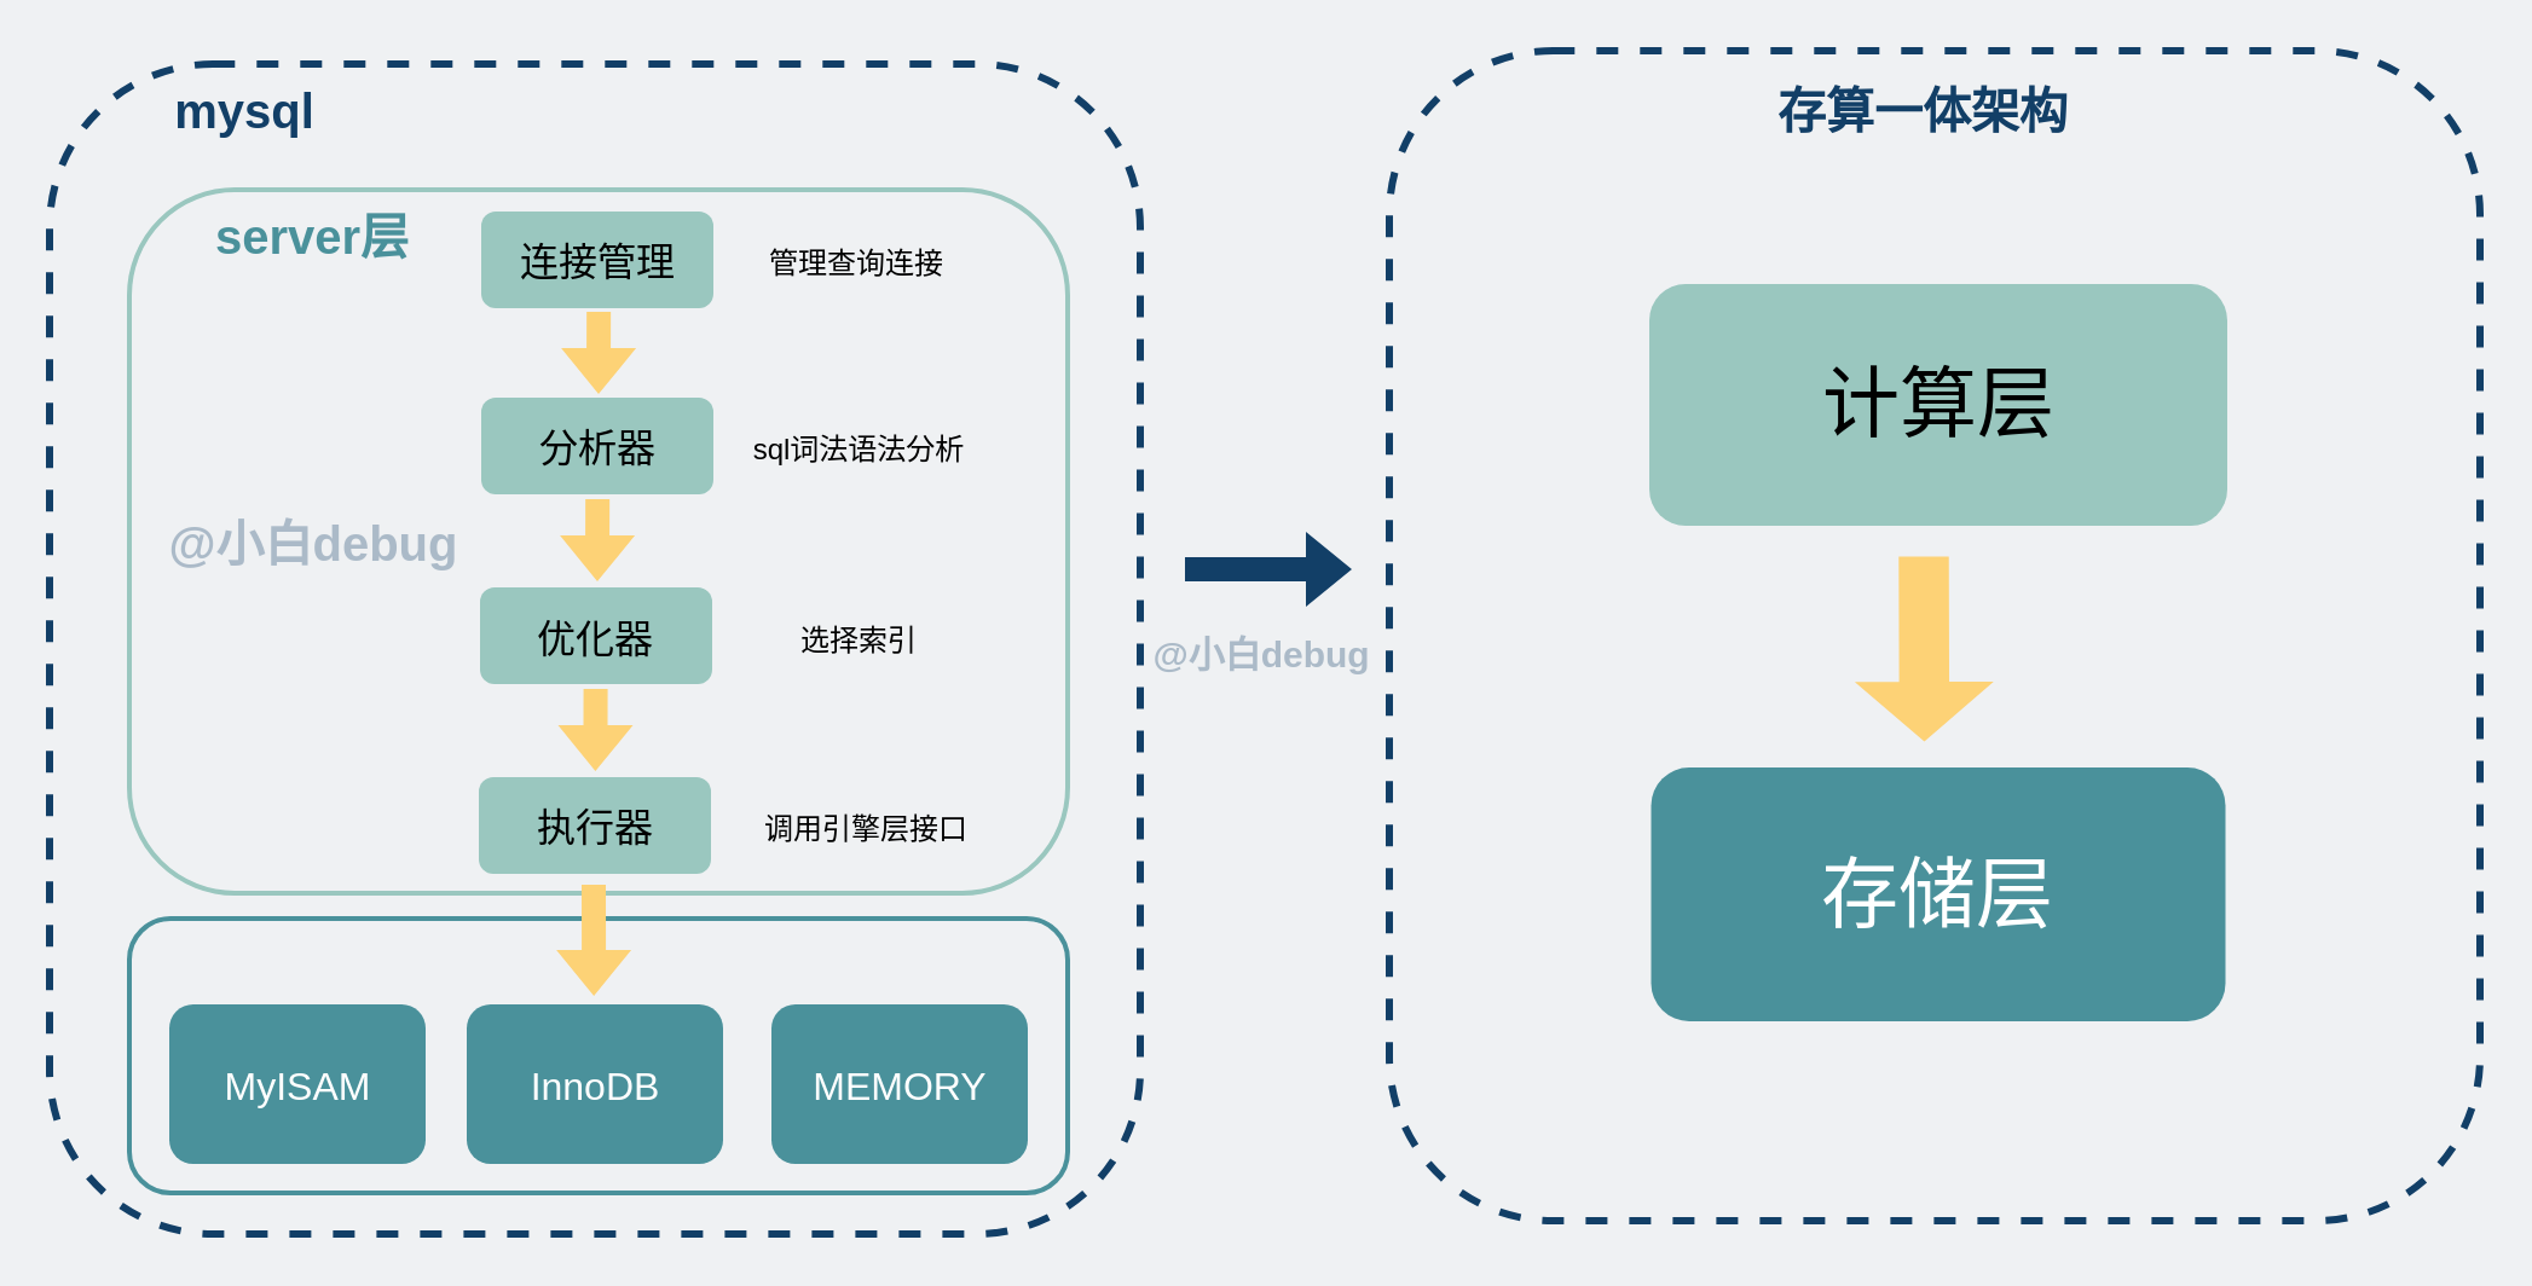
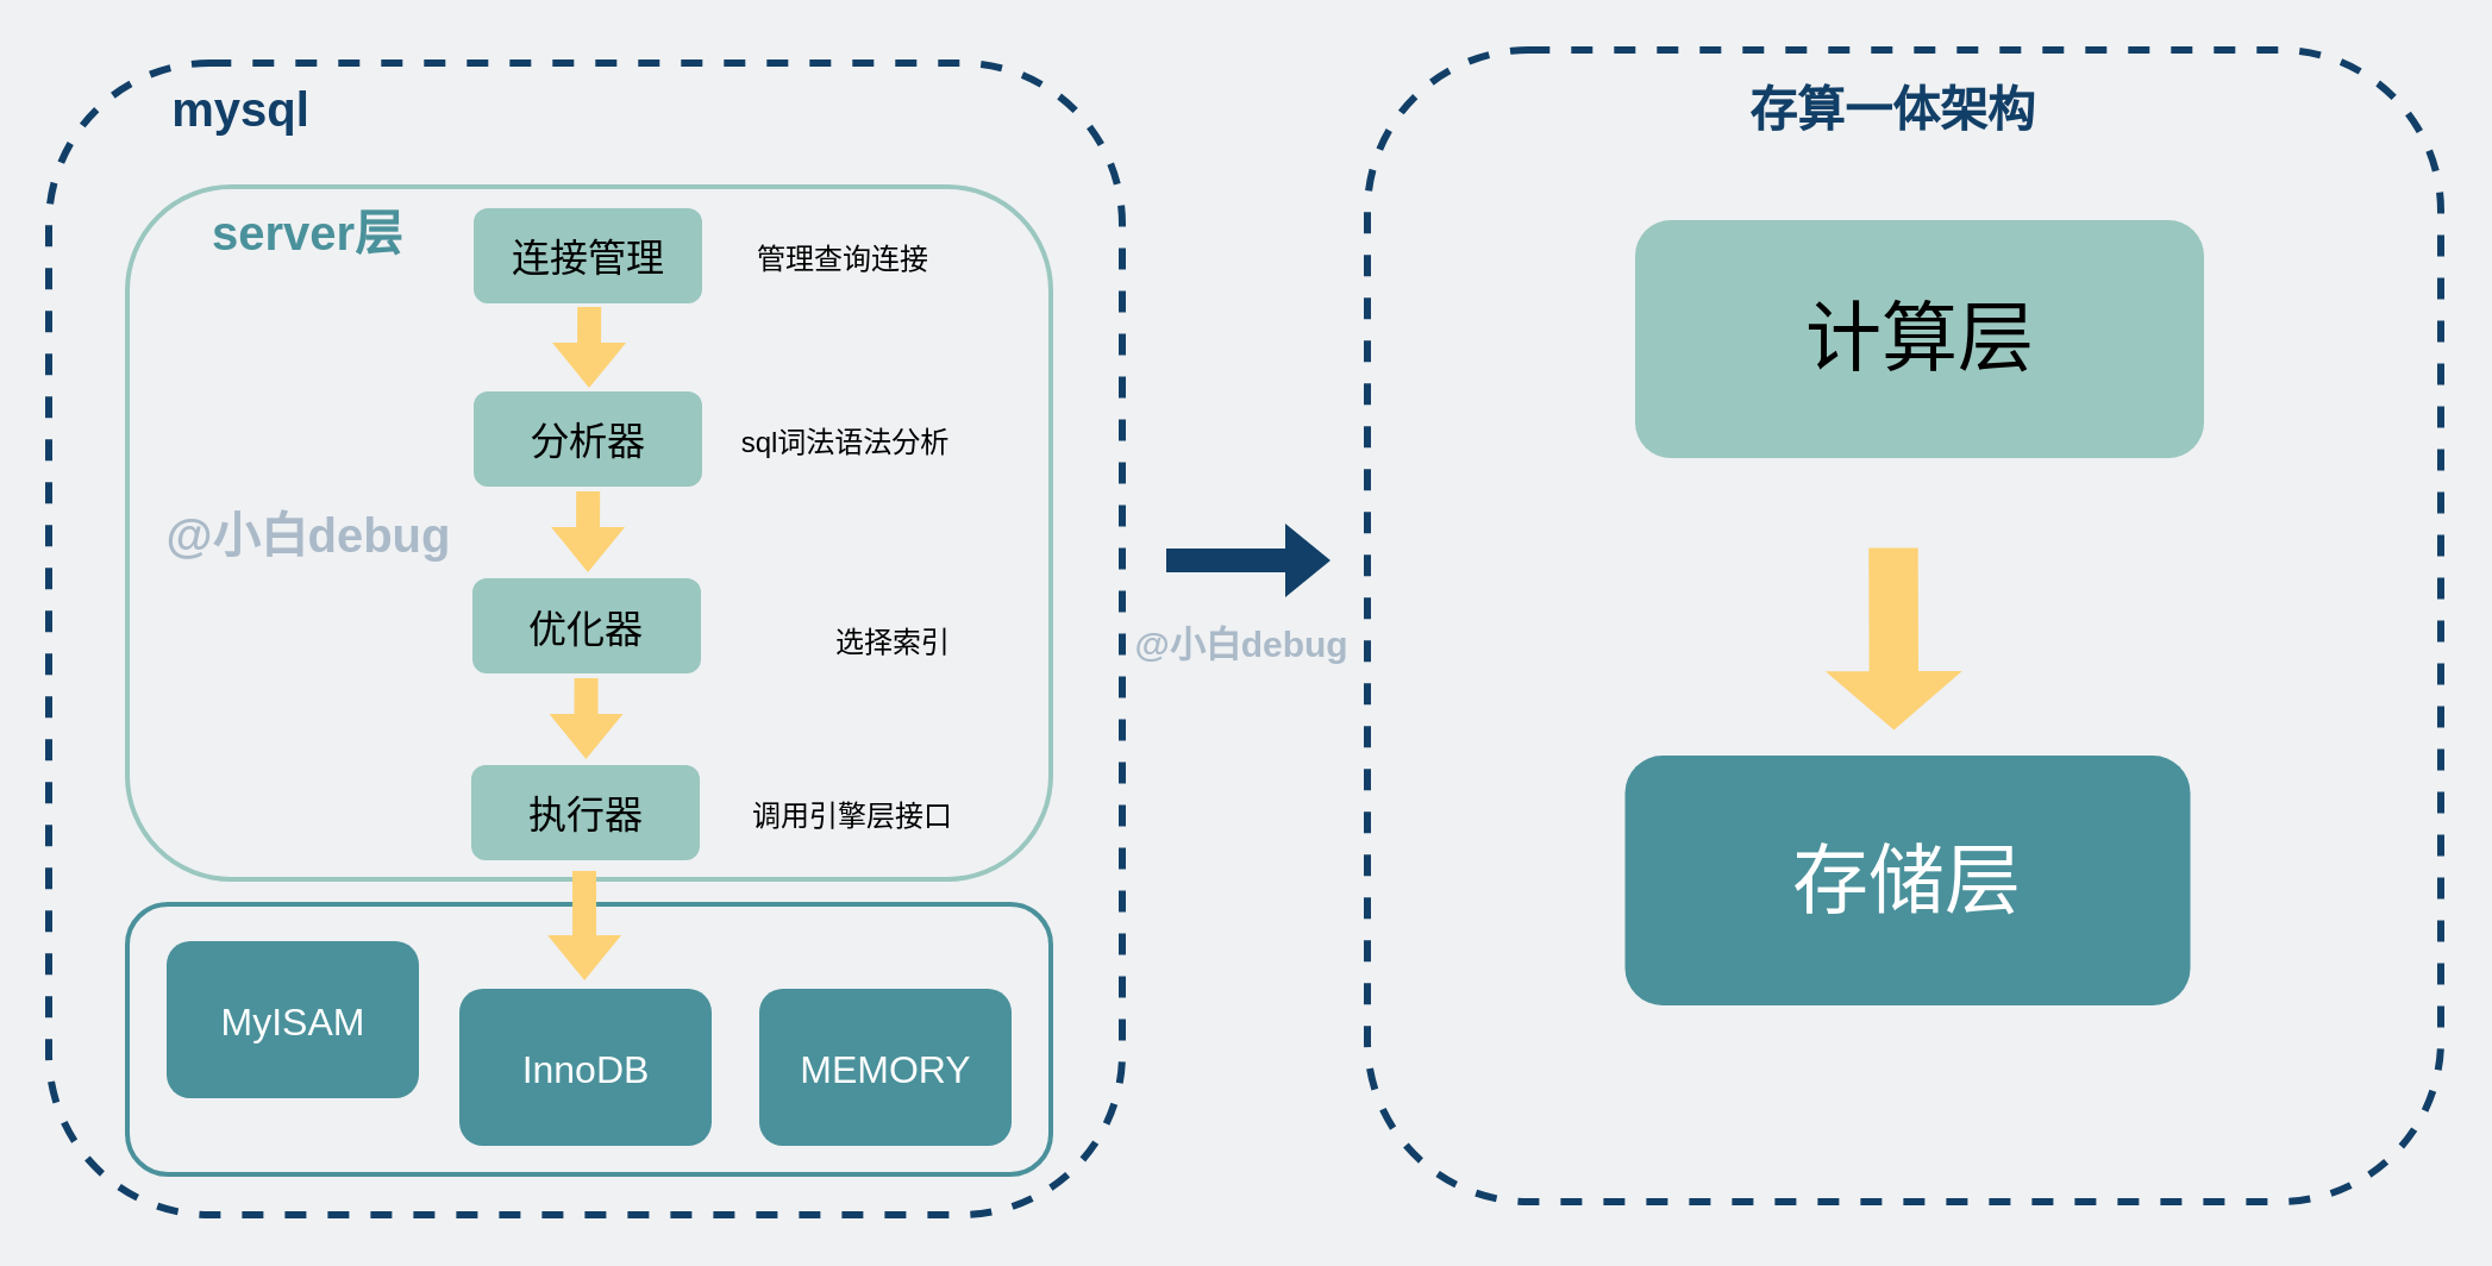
- <mxCell id="29" value="&lt;font style=&quot;font-size: 32px;&quot; color=&quot;#000000&quot;&gt;计算层&lt;/font&gt;" style="rounded=1;whiteSpace=wrap;html=1;fontSize=22;fontColor=#FFFFFF;fillColor=#9AC7BF;strokeColor=none;" vertex="1" parent="1"><mxGeometry x="681.5" y="117" width="239" height="100" as="geometry" /></mxCell>
+ <mxCell id="29" value="&lt;font style=&quot;font-size: 32px;&quot; color=&quot;#000000&quot;&gt;计算层&lt;/font&gt;" style="rounded=1;whiteSpace=wrap;html=1;fontSize=22;fontColor=#FFFFFF;fillColor=#9AC7BF;strokeColor=none;" vertex="1" parent="1"><mxGeometry x="686.5" y="92" width="239" height="100" as="geometry" /></mxCell>
- <mxCell id="11" value="&lt;font style=&quot;font-size: 12px&quot;&gt;选择索引&lt;/font&gt;" style="text;html=1;strokeColor=none;fillColor=none;align=center;verticalAlign=middle;whiteSpace=wrap;rounded=0;fontSize=16;fontColor=#000000;" parent="1" vertex="1"><mxGeometry x="296" y="247" width="118" height="31" as="geometry" /></mxCell>
+ <mxCell id="11" value="&lt;font style=&quot;font-size: 12px&quot;&gt;选择索引&lt;/font&gt;" style="text;html=1;strokeColor=none;fillColor=none;align=center;verticalAlign=middle;whiteSpace=wrap;rounded=0;fontSize=16;fontColor=#000000;" parent="1" vertex="1"><mxGeometry x="316" y="252" width="118" height="31" as="geometry" /></mxCell>
- <mxCell id="16" value="&lt;font&gt;&lt;span style=&quot;font-size: 16px&quot;&gt;MyISAM&lt;/span&gt;&lt;/font&gt;" style="rounded=1;whiteSpace=wrap;html=1;fontSize=22;fontColor=#FFFFFF;fillColor=#4A919B;strokeColor=none;" parent="1" vertex="1"><mxGeometry x="69.5" y="415" width="106" height="66" as="geometry" /></mxCell>
+ <mxCell id="16" value="&lt;font&gt;&lt;span style=&quot;font-size: 16px&quot;&gt;MyISAM&lt;/span&gt;&lt;/font&gt;" style="rounded=1;whiteSpace=wrap;html=1;fontSize=22;fontColor=#FFFFFF;fillColor=#4A919B;strokeColor=none;" parent="1" vertex="1"><mxGeometry x="69.5" y="395" width="106" height="66" as="geometry" /></mxCell>
